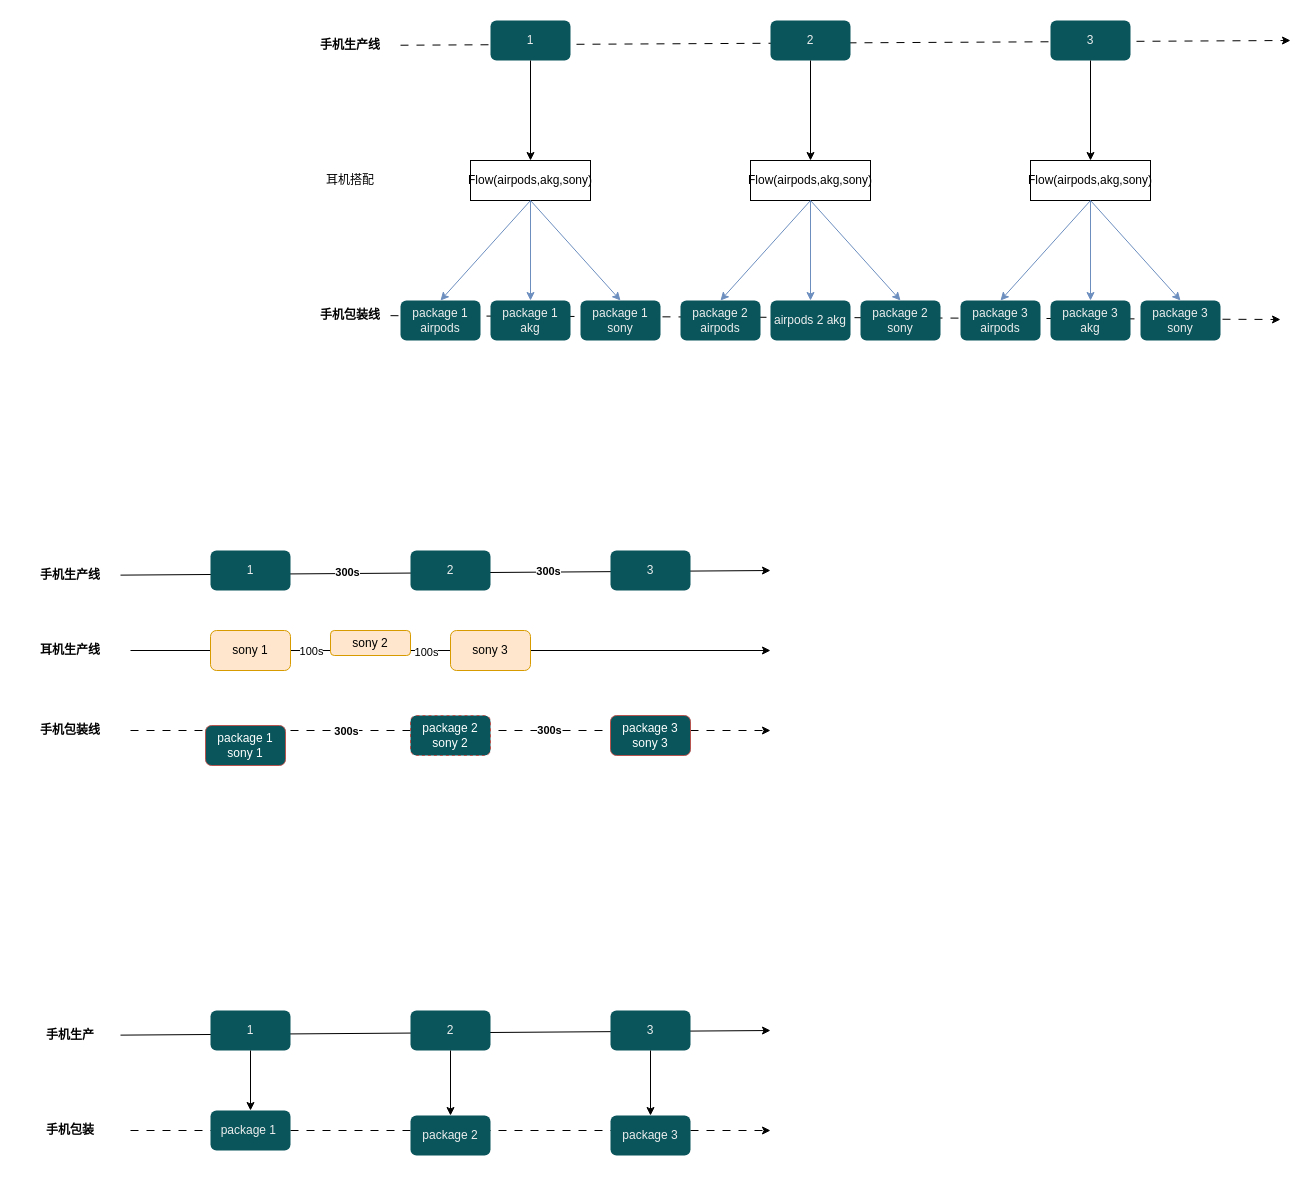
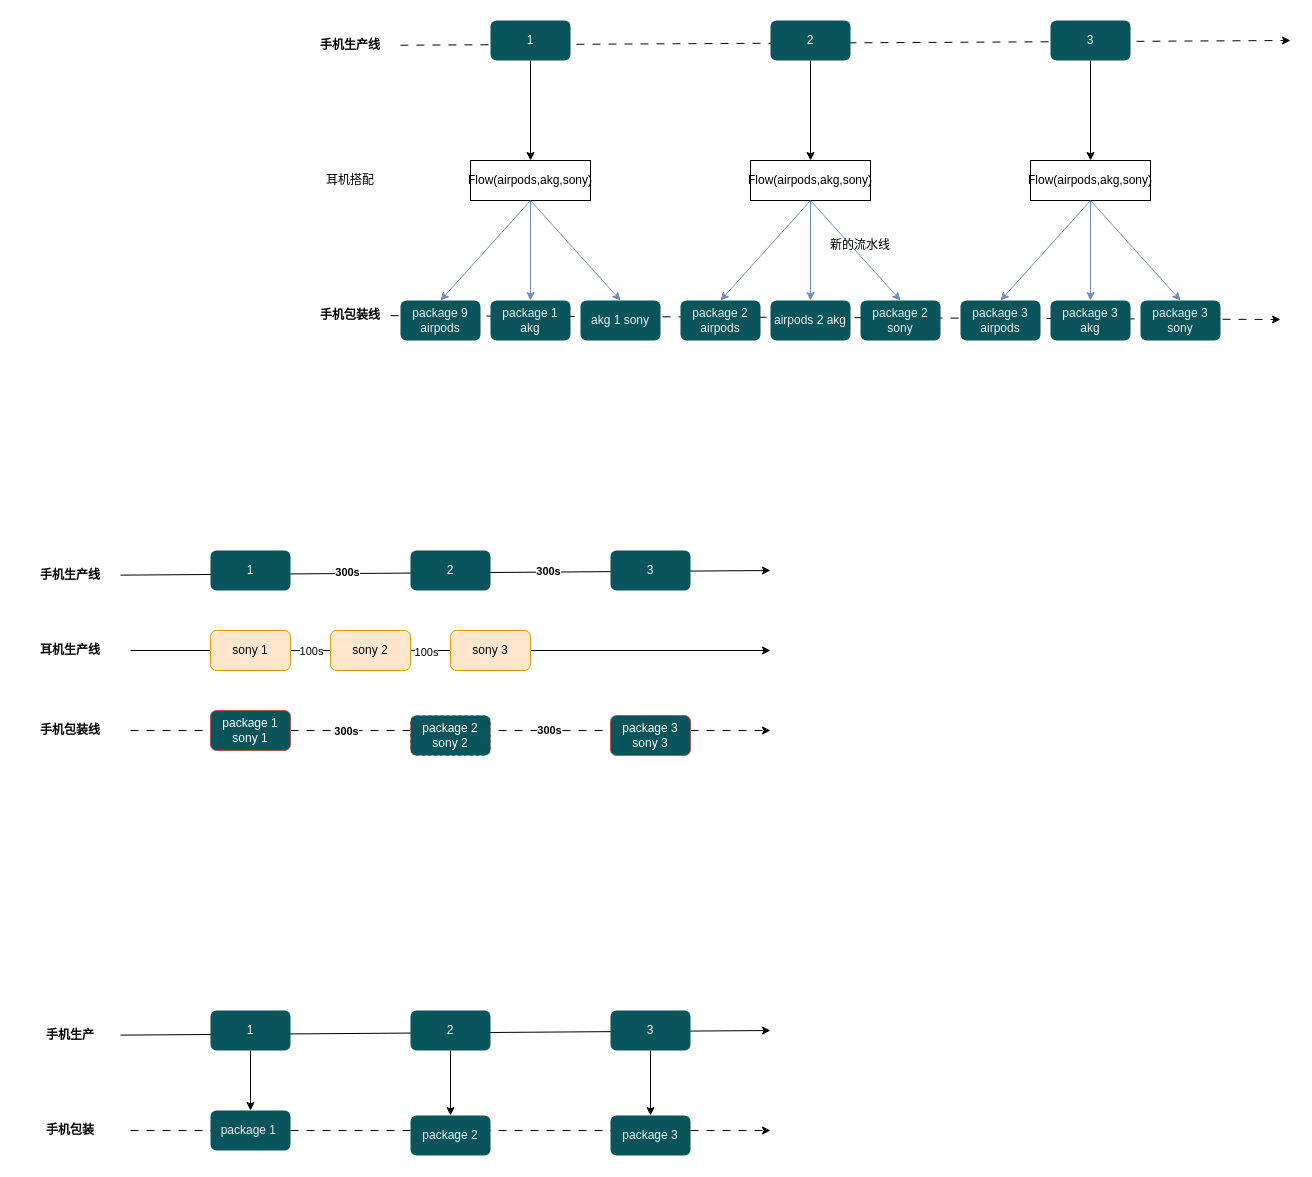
+ <mxCell id="37" value="新的流水线" style="text;html=1;strokeColor=none;fillColor=none;align=center;verticalAlign=middle;whiteSpace=wrap;rounded=0;" vertex="1" parent="1"><mxGeometry x="810" y="230" width="100" height="30" as="geometry" /></mxCell>
- <mxCell id="10" value="package 1 airpods" style="rounded=1;whiteSpace=wrap;html=1;labelBackgroundColor=none;fillColor=#09555B;strokeColor=none;fontColor=#EEEEEE;" vertex="1" parent="1"><mxGeometry x="400" y="300" width="80" height="40" as="geometry" /></mxCell>
+ <mxCell id="10" value="package 9 airpods" style="rounded=1;whiteSpace=wrap;html=1;labelBackgroundColor=none;fillColor=#09555B;strokeColor=none;fontColor=#EEEEEE;" vertex="1" parent="1"><mxGeometry x="400" y="300" width="80" height="40" as="geometry" /></mxCell>
- <mxCell id="13" value="package 1 sony" style="rounded=1;whiteSpace=wrap;html=1;labelBackgroundColor=none;fillColor=#09555B;strokeColor=none;fontColor=#EEEEEE;" vertex="1" parent="1"><mxGeometry x="580" y="300" width="80" height="40" as="geometry" /></mxCell>
+ <mxCell id="13" value="akg 1 sony" style="rounded=1;whiteSpace=wrap;html=1;labelBackgroundColor=none;fillColor=#09555B;strokeColor=none;fontColor=#EEEEEE;" vertex="1" parent="1"><mxGeometry x="580" y="300" width="80" height="40" as="geometry" /></mxCell>
- <mxCell id="52" value="sony 2" style="rounded=1;whiteSpace=wrap;html=1;labelBackgroundColor=none;fillColor=#ffe6cc;strokeColor=#d79b00;" vertex="1" parent="1"><mxGeometry x="330" y="630" width="80" height="25" as="geometry" /></mxCell>
+ <mxCell id="52" value="sony 2" style="rounded=1;whiteSpace=wrap;html=1;labelBackgroundColor=none;fillColor=#ffe6cc;strokeColor=#d79b00;" vertex="1" parent="1"><mxGeometry x="330" y="630" width="80" height="40" as="geometry" /></mxCell>
- <mxCell id="44" value="package 1 sony 1" style="rounded=1;whiteSpace=wrap;html=1;labelBackgroundColor=none;fillColor=#09555B;strokeColor=#b85450;fontColor=#FFFFFF;" vertex="1" parent="1"><mxGeometry x="205" y="725" width="80" height="40" as="geometry" /></mxCell>
+ <mxCell id="44" value="package 1 sony 1" style="rounded=1;whiteSpace=wrap;html=1;labelBackgroundColor=none;fillColor=#09555B;strokeColor=#b85450;fontColor=#FFFFFF;" vertex="1" parent="1"><mxGeometry y="710" width="80" height="40" as="geometry" x="210" /></mxCell>
